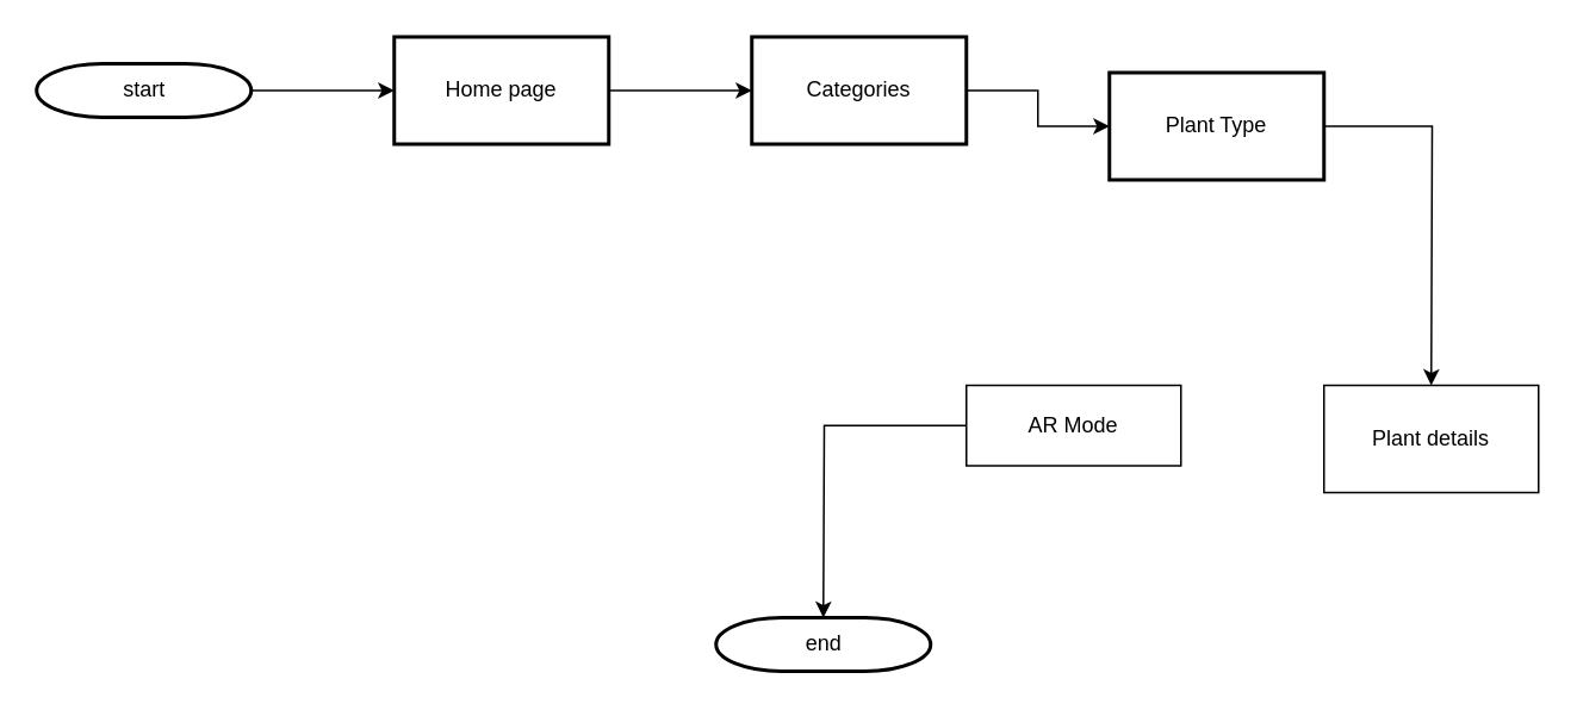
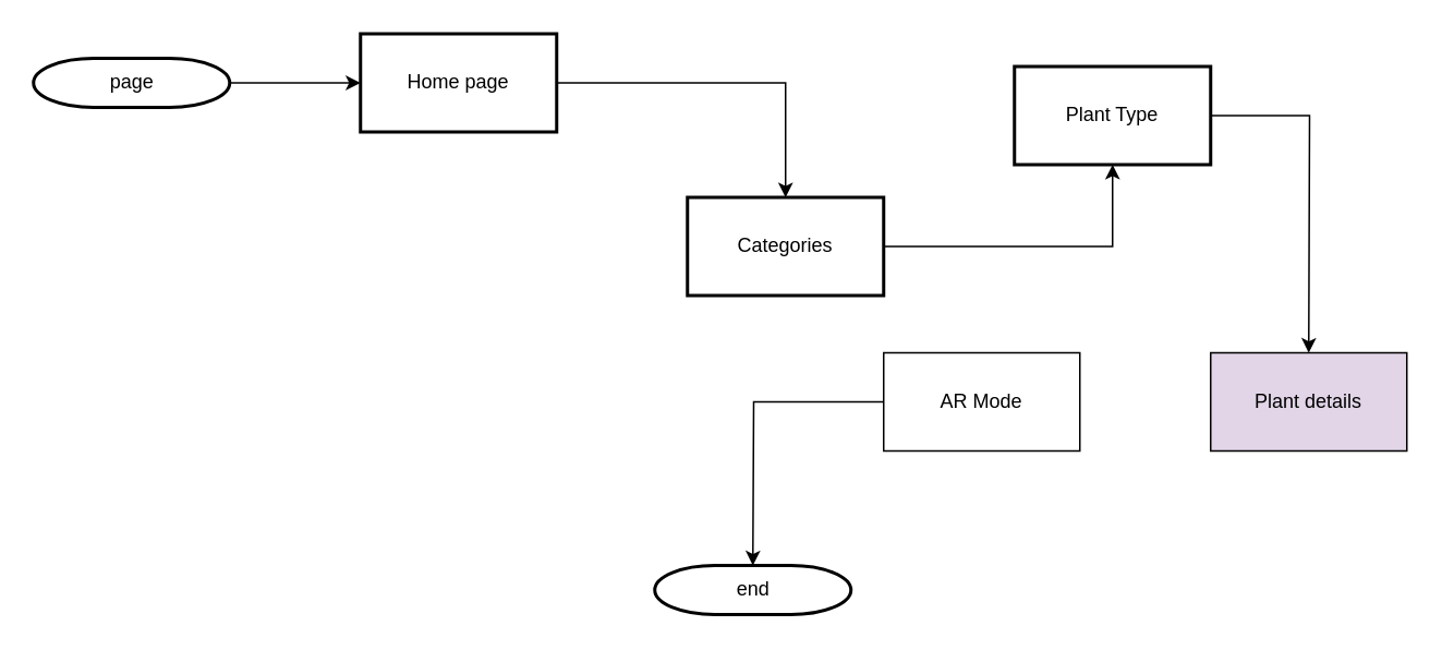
- <mxCell id="3" value="start" style="shape=mxgraph.flowchart.terminator;strokeWidth=2;gradientColor=none;gradientDirection=north;fontStyle=0;html=1;" parent="1" vertex="1"><mxGeometry x="20" y="35" width="120" height="30" as="geometry" /></mxCell>
+ <mxCell id="3" value="page" style="shape=mxgraph.flowchart.terminator;strokeWidth=2;gradientColor=none;gradientDirection=north;fontStyle=0;html=1;" parent="1" vertex="1"><mxGeometry x="20" y="35" width="120" height="30" as="geometry" /></mxCell>
- <mxCell id="8" value="Categories" style="whiteSpace=wrap;html=1;strokeWidth=2;gradientColor=none;gradientDirection=north;fontStyle=0;" vertex="1" parent="1"><mxGeometry x="420" y="20" width="120" height="60" as="geometry" /></mxCell>
+ <mxCell id="8" value="Categories" style="whiteSpace=wrap;html=1;strokeWidth=2;gradientColor=none;gradientDirection=north;fontStyle=0;" vertex="1" parent="1"><mxGeometry x="420" y="120" width="120" height="60" as="geometry" /></mxCell>
- <mxCell id="13" value="AR Mode" style="whiteSpace=wrap;html=1;rounded=0;" vertex="1" parent="1"><mxGeometry x="540" y="215" width="120" height="45" as="geometry" /></mxCell>
+ <mxCell id="13" value="AR Mode" style="whiteSpace=wrap;html=1;rounded=0;" vertex="1" parent="1"><mxGeometry x="540" y="215" width="120" height="60" as="geometry" /></mxCell>
- <mxCell id="11" value="Plant details" style="rounded=0;whiteSpace=wrap;html=1;" vertex="1" parent="1"><mxGeometry x="740" y="215" width="120" height="60" as="geometry" /></mxCell>
+ <mxCell id="11" value="Plant details" style="rounded=0;whiteSpace=wrap;html=1;fillColor=#e1d5e7;" vertex="1" parent="1"><mxGeometry x="740" y="215" width="120" height="60" as="geometry" /></mxCell>
